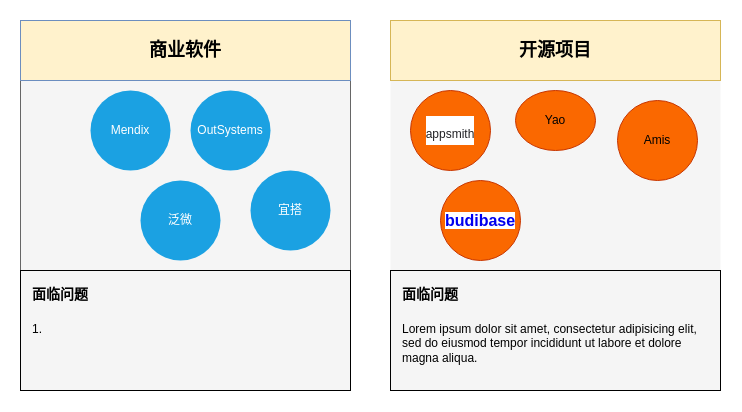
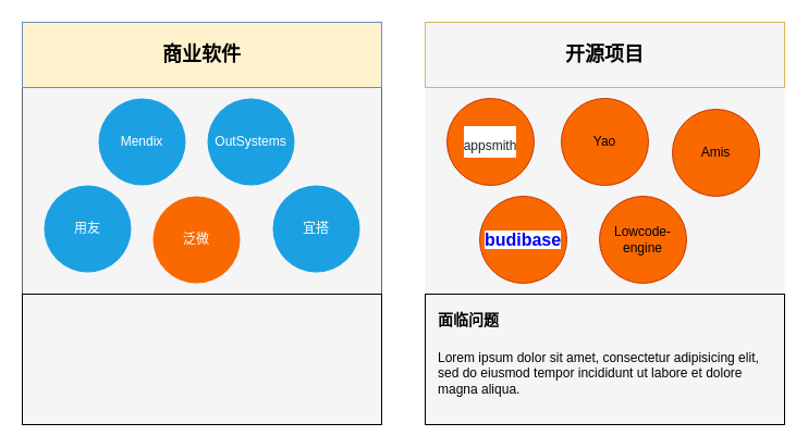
- <mxCell id="15" value="&lt;font style=&quot;font-size: 18px;&quot;&gt;&lt;b&gt;开源项目&lt;/b&gt;&lt;/font&gt;" style="rounded=0;whiteSpace=wrap;html=1;fillColor=#fff2cc;strokeColor=#d6b656;" vertex="1" parent="1"><mxGeometry x="390" y="20" width="330" height="60" as="geometry" /></mxCell>
+ <mxCell id="15" value="&lt;font style=&quot;font-size: 18px;&quot;&gt;&lt;b&gt;开源项目&lt;/b&gt;&lt;/font&gt;" style="rounded=0;whiteSpace=wrap;html=1;fillColor=#f5f5f5;strokeColor=#d6b656;" vertex="1" parent="1"><mxGeometry x="390" y="20" width="330" height="60" as="geometry" /></mxCell>
- <mxCell id="18" value="&lt;span style=&quot;vertical-align: baseline;&quot;&gt;&lt;font face=&quot;Helvetica&quot;&gt;Yao&lt;/font&gt;&lt;/span&gt;" style="ellipse;whiteSpace=wrap;html=1;aspect=fixed;strokeColor=#C73500;fillColor=#fa6800;fontColor=#000000;" vertex="1" parent="1"><mxGeometry x="515" y="90" width="80" height="60" as="geometry" /></mxCell>
+ <mxCell id="18" value="&lt;span style=&quot;vertical-align: baseline;&quot;&gt;&lt;font face=&quot;Helvetica&quot;&gt;Yao&lt;/font&gt;&lt;/span&gt;" style="ellipse;whiteSpace=wrap;html=1;aspect=fixed;strokeColor=#C73500;fillColor=#fa6800;fontColor=#000000;" vertex="1" parent="1"><mxGeometry x="515" y="90" width="80" height="80" as="geometry" /></mxCell>
+ <mxCell id="6" value="用友" style="ellipse;whiteSpace=wrap;html=1;aspect=fixed;fillColor=#1ba1e2;fontColor=#ffffff;strokeColor=none;" vertex="1" parent="1"><mxGeometry x="40" y="170" width="80" height="80" as="geometry" /></mxCell>
- <mxCell id="7" value="泛微" style="ellipse;whiteSpace=wrap;html=1;aspect=fixed;fillColor=#1ba1e2;fontColor=#ffffff;strokeColor=none;" vertex="1" parent="1"><mxGeometry x="140" y="180" width="80" height="80" as="geometry" /></mxCell>
+ <mxCell id="7" value="泛微" style="ellipse;whiteSpace=wrap;html=1;aspect=fixed;fillColor=#fa6800;fontColor=#ffffff;strokeColor=none;" vertex="1" parent="1"><mxGeometry x="140" y="180" width="80" height="80" as="geometry" /></mxCell>
+ <mxCell id="10" value="&lt;font face=&quot;Helvetica&quot;&gt;&lt;span style=&quot;vertical-align: baseline;&quot;&gt;Lowcode&lt;/span&gt;&lt;span style=&quot;vertical-align: baseline;&quot;&gt;-engine&lt;/span&gt;&lt;/font&gt;" style="ellipse;whiteSpace=wrap;html=1;aspect=fixed;strokeColor=#C73500;fillColor=#fa6800;fontColor=#000000;" vertex="1" parent="1"><mxGeometry x="550" y="180" width="80" height="80" as="geometry" /></mxCell>
- <mxCell id="16" value="&lt;h1 style=&quot;margin-top: 0px;&quot;&gt;&lt;font style=&quot;font-size: 14px;&quot;&gt;面临问题&lt;/font&gt;&lt;/h1&gt;&lt;p&gt;1.&lt;/p&gt;" style="text;html=1;whiteSpace=wrap;overflow=hidden;rounded=0;" vertex="1" parent="1"><mxGeometry x="30" y="270" width="310" height="120" as="geometry" /></mxCell>
